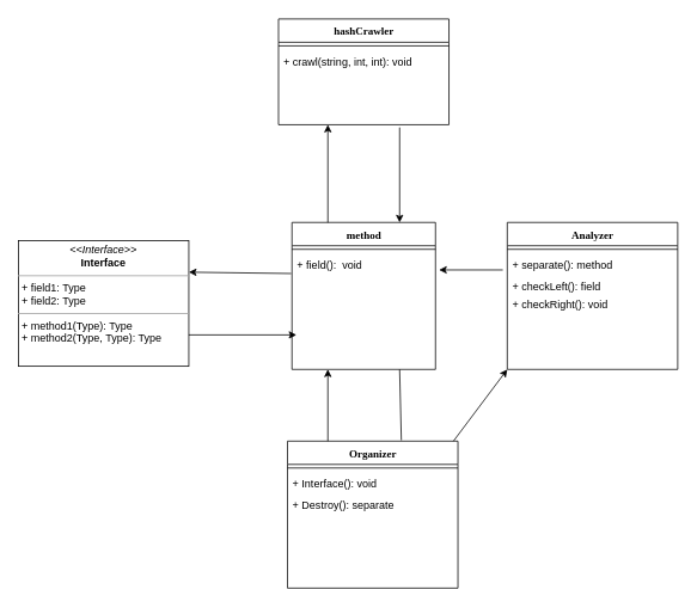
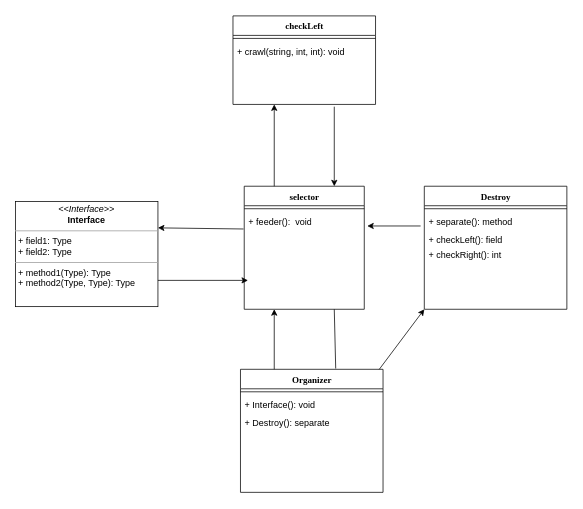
- <mxCell id="2" value="hashCrawler" style="swimlane;html=1;fontStyle=1;align=center;verticalAlign=top;childLayout=stackLayout;horizontal=1;startSize=26;horizontalStack=0;resizeParent=1;resizeLast=0;collapsible=1;marginBottom=0;swimlaneFillColor=#ffffff;rounded=0;shadow=0;comic=0;labelBackgroundColor=none;strokeColor=#000000;strokeWidth=1;fillColor=none;fontFamily=Verdana;fontSize=12;fontColor=#000000;" parent="1" vertex="1"><mxGeometry x="310" y="20.5" width="190" height="118" as="geometry" /></mxCell>
+ <mxCell id="2" value="checkLeft" style="swimlane;html=1;fontStyle=1;align=center;verticalAlign=top;childLayout=stackLayout;horizontal=1;startSize=26;horizontalStack=0;resizeParent=1;resizeLast=0;collapsible=1;marginBottom=0;swimlaneFillColor=#ffffff;rounded=0;shadow=0;comic=0;labelBackgroundColor=none;strokeColor=#000000;strokeWidth=1;fillColor=none;fontFamily=Verdana;fontSize=12;fontColor=#000000;" parent="1" vertex="1"><mxGeometry x="310" y="20.5" width="190" height="118" as="geometry" /></mxCell>
- <mxCell id="5" value="method" style="swimlane;html=1;fontStyle=1;align=center;verticalAlign=top;childLayout=stackLayout;horizontal=1;startSize=26;horizontalStack=0;resizeParent=1;resizeLast=0;collapsible=1;marginBottom=0;swimlaneFillColor=#ffffff;rounded=0;shadow=0;comic=0;labelBackgroundColor=none;strokeColor=#000000;strokeWidth=1;fillColor=none;fontFamily=Verdana;fontSize=12;fontColor=#000000;" parent="1" vertex="1"><mxGeometry x="325" y="247.5" width="160" height="164" as="geometry" /></mxCell>
+ <mxCell id="5" value="selector" style="swimlane;html=1;fontStyle=1;align=center;verticalAlign=top;childLayout=stackLayout;horizontal=1;startSize=26;horizontalStack=0;resizeParent=1;resizeLast=0;collapsible=1;marginBottom=0;swimlaneFillColor=#ffffff;rounded=0;shadow=0;comic=0;labelBackgroundColor=none;strokeColor=#000000;strokeWidth=1;fillColor=none;fontFamily=Verdana;fontSize=12;fontColor=#000000;" parent="1" vertex="1"><mxGeometry x="325" y="247.5" width="160" height="164" as="geometry" /></mxCell>
- <mxCell id="18" value="Analyzer" style="swimlane;html=1;fontStyle=1;align=center;verticalAlign=top;childLayout=stackLayout;horizontal=1;startSize=26;horizontalStack=0;resizeParent=1;resizeLast=0;collapsible=1;marginBottom=0;swimlaneFillColor=#ffffff;rounded=0;shadow=0;comic=0;labelBackgroundColor=none;strokeColor=#000000;strokeWidth=1;fillColor=none;fontFamily=Verdana;fontSize=12;fontColor=#000000;" vertex="1" parent="1"><mxGeometry x="565" y="247.5" width="190" height="164" as="geometry" /></mxCell>
+ <mxCell id="18" value="Destroy" style="swimlane;html=1;fontStyle=1;align=center;verticalAlign=top;childLayout=stackLayout;horizontal=1;startSize=26;horizontalStack=0;resizeParent=1;resizeLast=0;collapsible=1;marginBottom=0;swimlaneFillColor=#ffffff;rounded=0;shadow=0;comic=0;labelBackgroundColor=none;strokeColor=#000000;strokeWidth=1;fillColor=none;fontFamily=Verdana;fontSize=12;fontColor=#000000;" vertex="1" parent="1"><mxGeometry x="565" y="247.5" width="190" height="164" as="geometry" /></mxCell>
- <mxCell id="7" value="+ field():&amp;nbsp; void" style="text;html=1;strokeColor=none;fillColor=none;align=left;verticalAlign=top;spacingLeft=4;spacingRight=4;whiteSpace=wrap;overflow=hidden;rotatable=0;points=[[0,0.5],[1,0.5]];portConstraint=eastwest;" parent="5" vertex="1"><mxGeometry y="34" width="160" height="26" as="geometry" /></mxCell>
+ <mxCell id="7" value="+ feeder():&amp;nbsp; void" style="text;html=1;strokeColor=none;fillColor=none;align=left;verticalAlign=top;spacingLeft=4;spacingRight=4;whiteSpace=wrap;overflow=hidden;rotatable=0;points=[[0,0.5],[1,0.5]];portConstraint=eastwest;" parent="5" vertex="1"><mxGeometry y="34" width="160" height="26" as="geometry" /></mxCell>
- <mxCell id="22" value="+ checkRight(): void&amp;nbsp;" style="text;html=1;strokeColor=none;fillColor=none;align=left;verticalAlign=top;spacingLeft=4;spacingRight=4;whiteSpace=wrap;overflow=hidden;rotatable=0;points=[[0,0.5],[1,0.5]];portConstraint=eastwest;" vertex="1" parent="18"><mxGeometry y="78" width="190" height="20" as="geometry" /></mxCell>
+ <mxCell id="22" value="+ checkRight(): int&amp;nbsp;" style="text;html=1;strokeColor=none;fillColor=none;align=left;verticalAlign=top;spacingLeft=4;spacingRight=4;whiteSpace=wrap;overflow=hidden;rotatable=0;points=[[0,0.5],[1,0.5]];portConstraint=eastwest;" vertex="1" parent="18"><mxGeometry y="78" width="190" height="20" as="geometry" /></mxCell>
